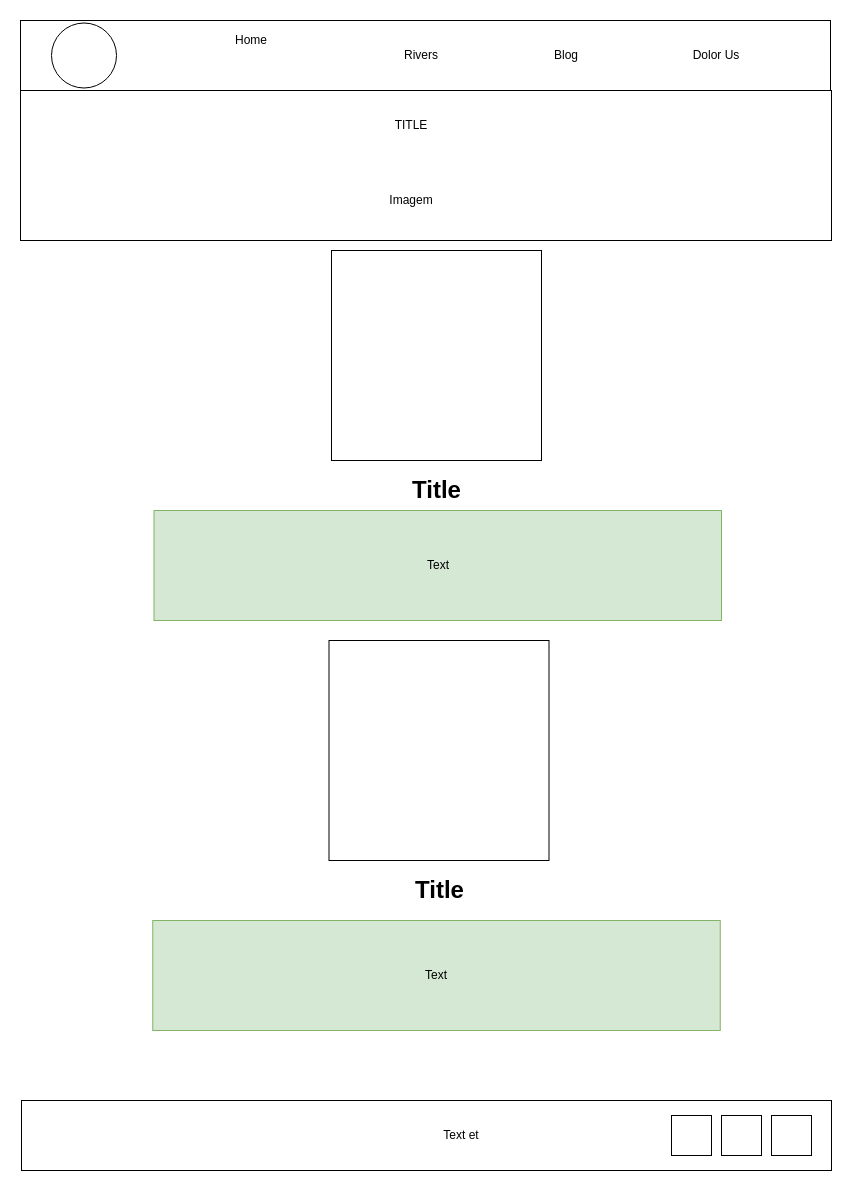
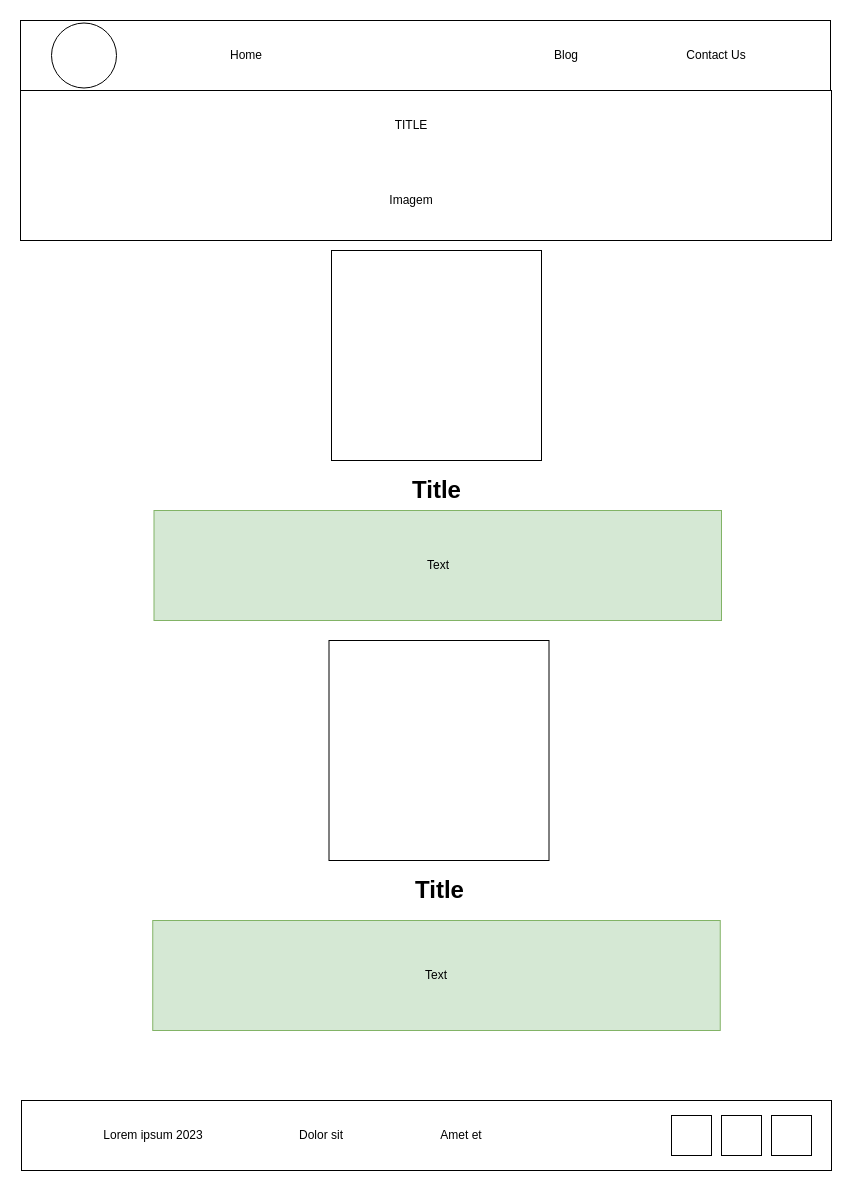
- <mxCell id="4" value="Home" style="text;html=1;strokeColor=none;fillColor=none;align=center;verticalAlign=middle;whiteSpace=wrap;rounded=0;" vertex="1" parent="1"><mxGeometry x="206" y="25" width="90" height="30" as="geometry" /></mxCell>
+ <mxCell id="4" value="Home" style="text;html=1;strokeColor=none;fillColor=none;align=center;verticalAlign=middle;whiteSpace=wrap;rounded=0;" vertex="1" parent="1"><mxGeometry x="201" y="40" width="90" height="30" as="geometry" /></mxCell>
- <mxCell id="5" value="Rivers" style="text;html=1;strokeColor=none;fillColor=none;align=center;verticalAlign=middle;whiteSpace=wrap;rounded=0;" vertex="1" parent="1"><mxGeometry x="361" y="40" width="120" height="30" as="geometry" /></mxCell>
- <mxCell id="7" value="Dolor Us" style="text;html=1;strokeColor=none;fillColor=none;align=center;verticalAlign=middle;whiteSpace=wrap;rounded=0;" vertex="1" parent="1"><mxGeometry x="641" y="40" width="150" height="30" as="geometry" /></mxCell>
+ <mxCell id="7" value="Contact Us" style="text;html=1;strokeColor=none;fillColor=none;align=center;verticalAlign=middle;whiteSpace=wrap;rounded=0;" vertex="1" parent="1"><mxGeometry x="641" y="40" width="150" height="30" as="geometry" /></mxCell>
+ <mxCell id="17" value="Lorem ipsum 2023" style="text;html=1;strokeColor=none;fillColor=none;align=center;verticalAlign=middle;whiteSpace=wrap;rounded=0;" vertex="1" parent="1"><mxGeometry x="53.5" y="1120" width="197.5" height="30" as="geometry" /></mxCell>
+ <mxCell id="18" value="Dolor sit" style="text;html=1;strokeColor=none;fillColor=none;align=center;verticalAlign=middle;whiteSpace=wrap;rounded=0;" vertex="1" parent="1"><mxGeometry x="291" y="1120" width="60" height="30" as="geometry" /></mxCell>
- <mxCell id="19" value="Text et" style="text;html=1;strokeColor=none;fillColor=none;align=center;verticalAlign=middle;whiteSpace=wrap;rounded=0;" vertex="1" parent="1"><mxGeometry x="431" y="1120" width="60" height="30" as="geometry" /></mxCell>
+ <mxCell id="19" value="Amet et" style="text;html=1;strokeColor=none;fillColor=none;align=center;verticalAlign=middle;whiteSpace=wrap;rounded=0;" vertex="1" parent="1"><mxGeometry x="431" y="1120" width="60" height="30" as="geometry" /></mxCell>
